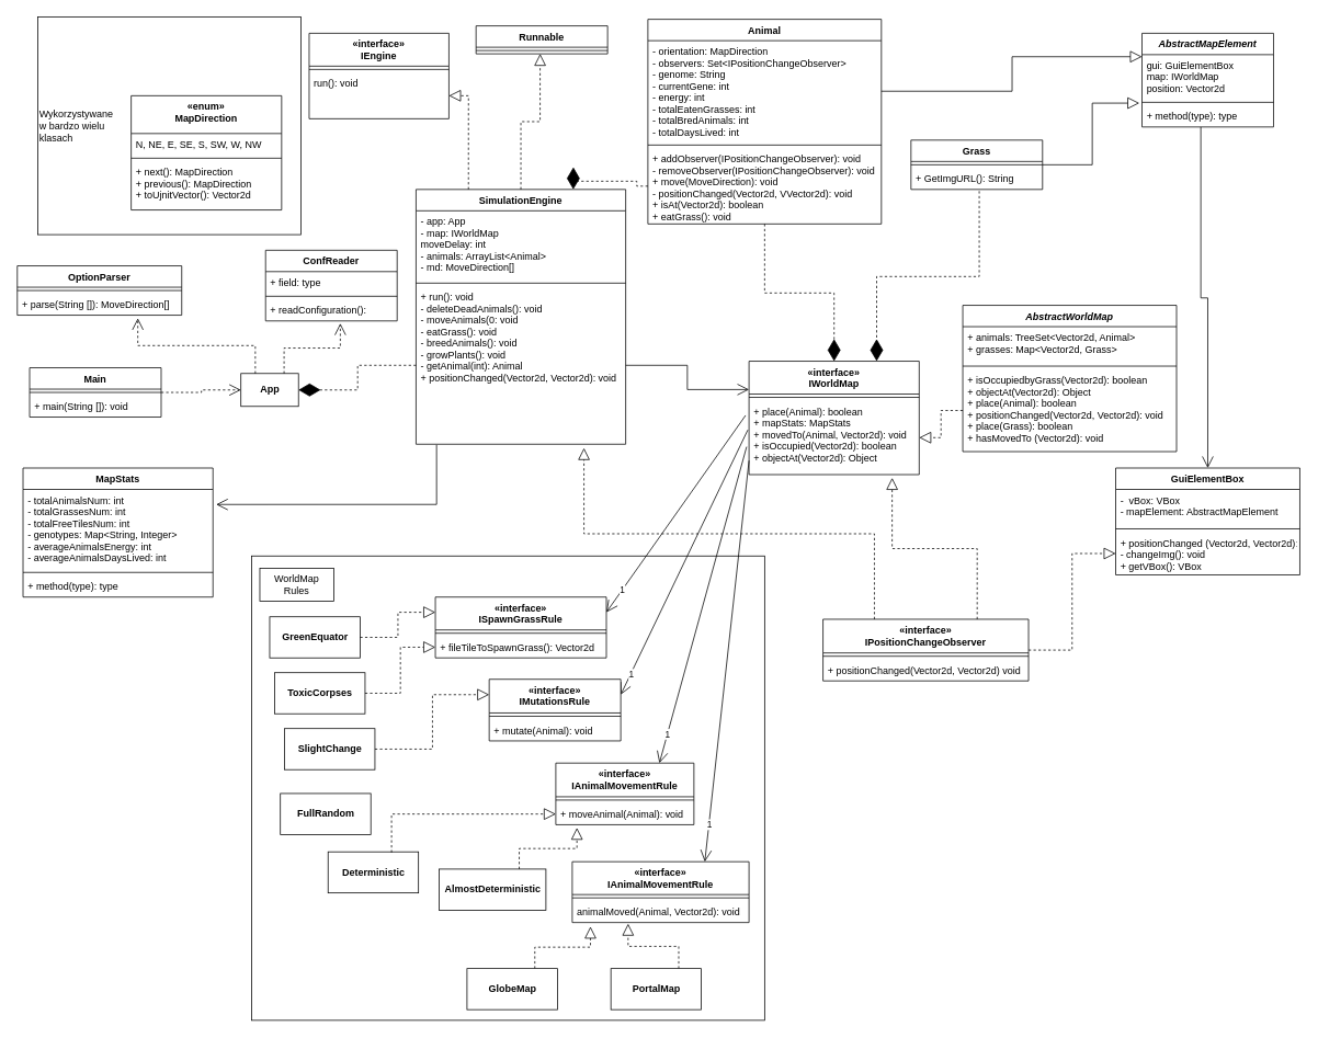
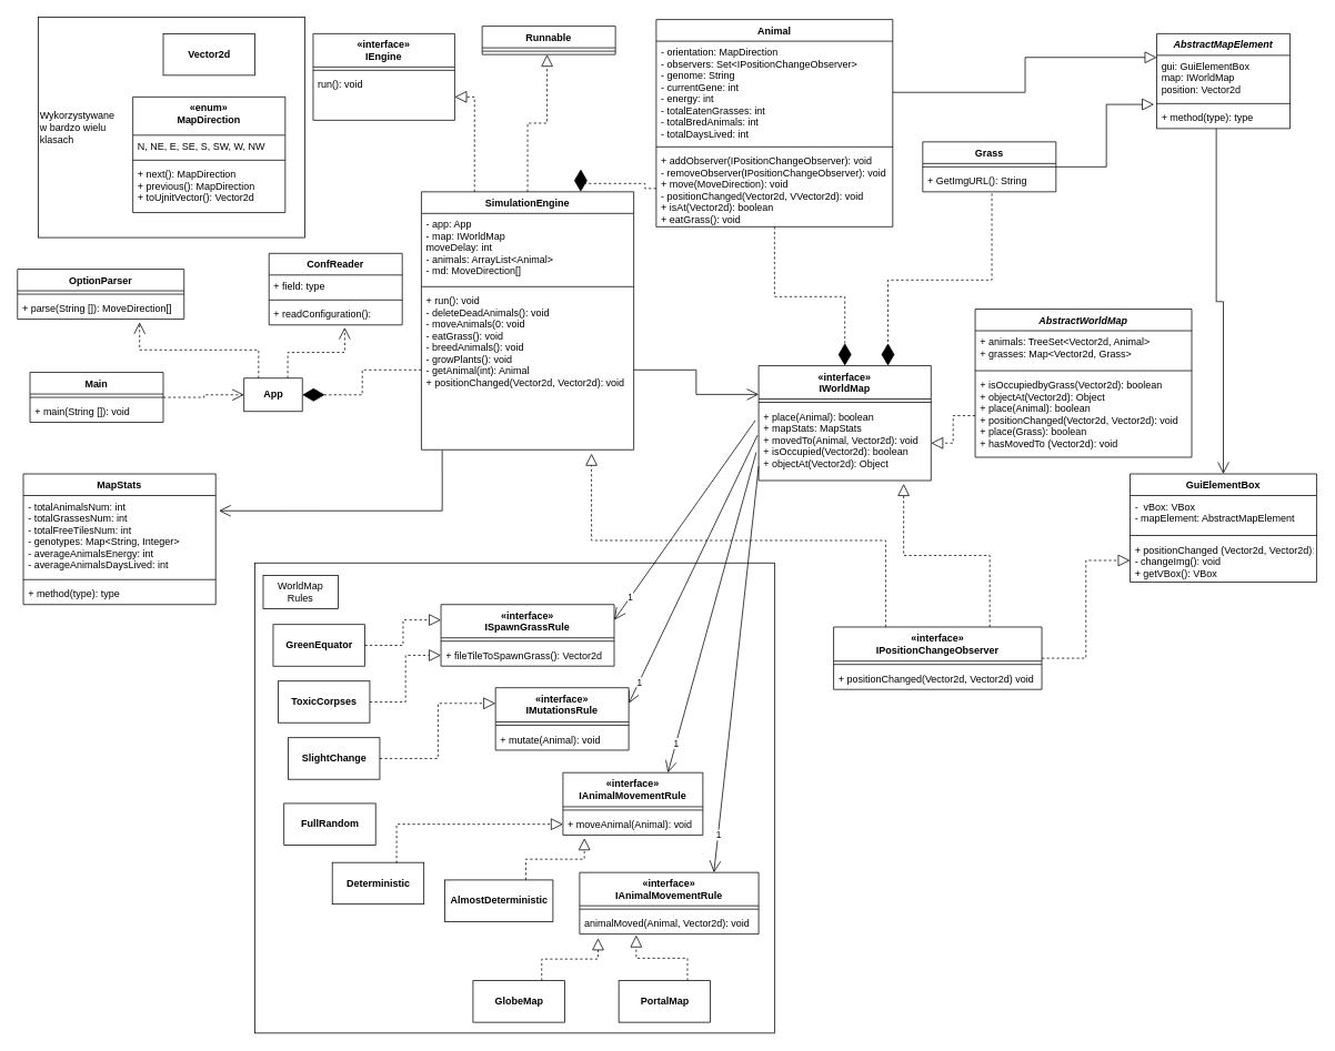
+ <mxCell id="4" value="&lt;b&gt;Vector2d&lt;/b&gt;" style="html=1;" parent="1" vertex="1"><mxGeometry x="195" y="40" width="110" height="50" as="geometry" /></mxCell>
